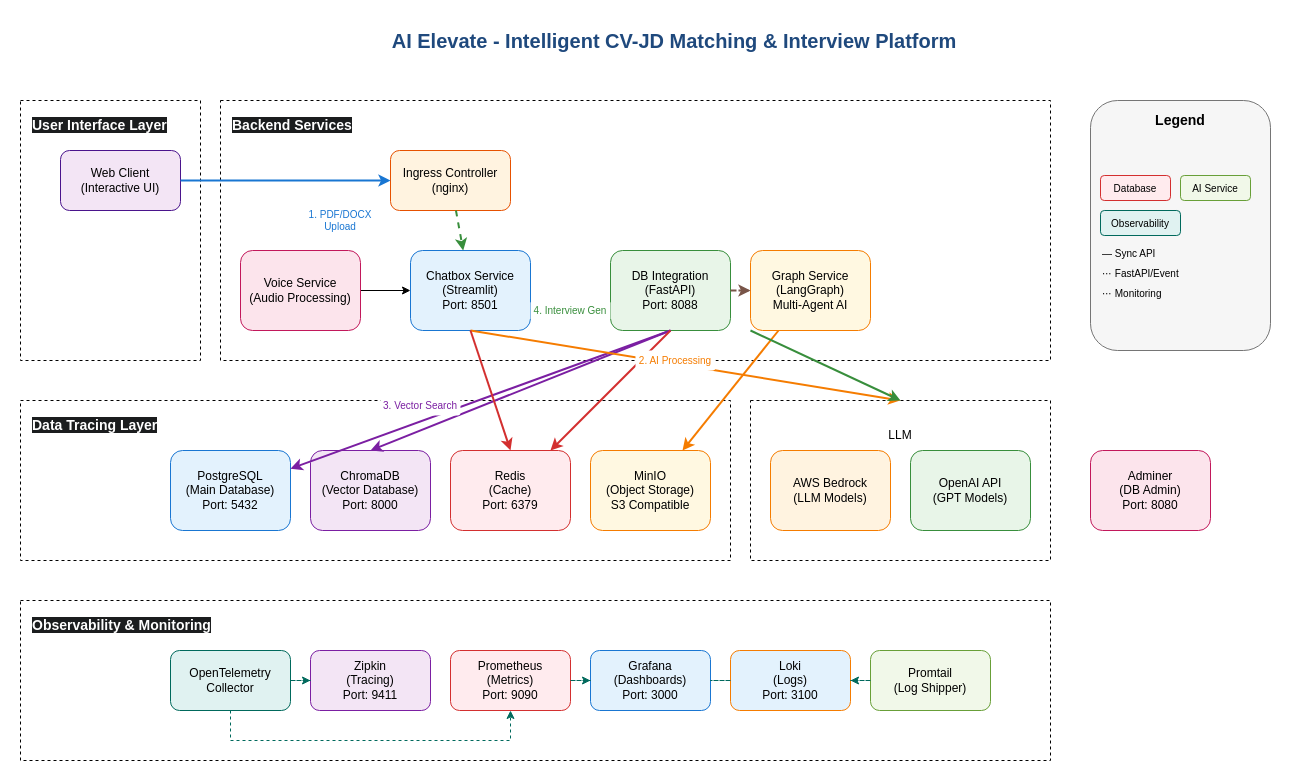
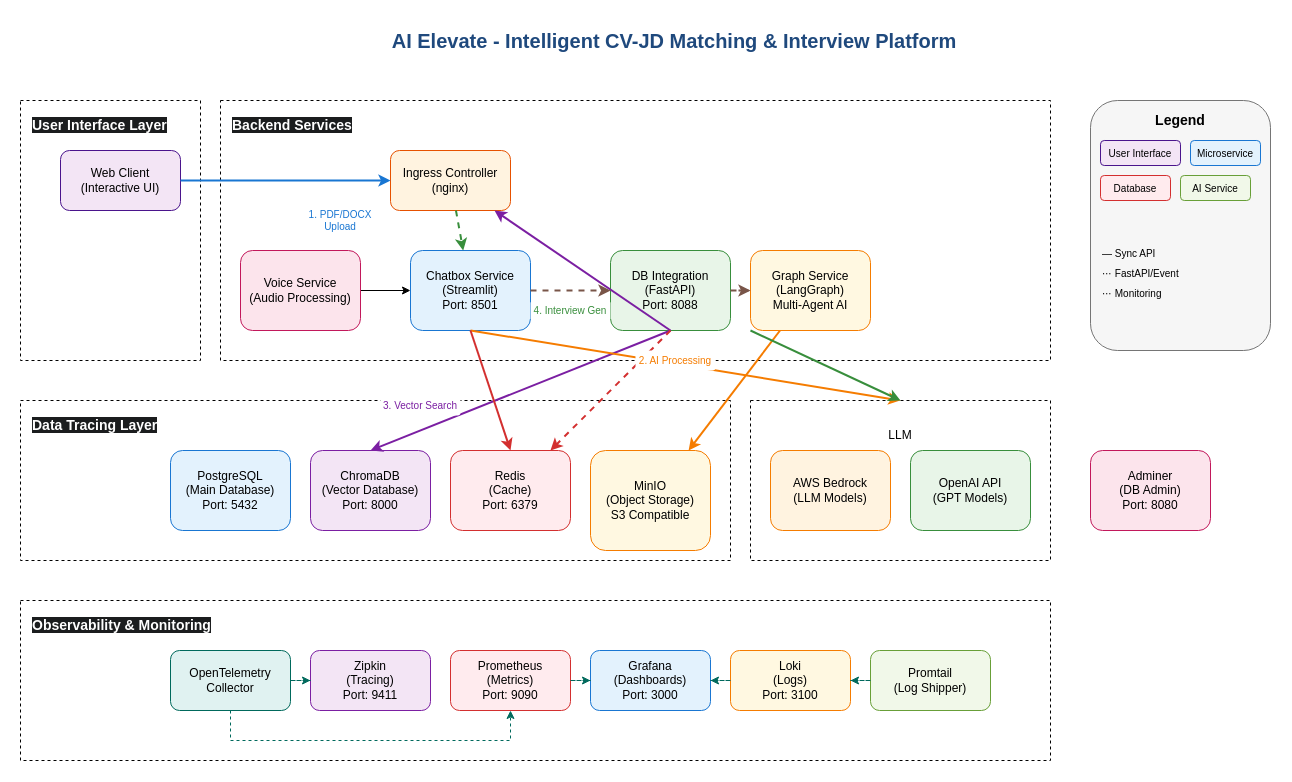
+ <mxCell id="45" value="User Interface" style="rounded=1;whiteSpace=wrap;html=1;fillColor=#f3e5f5;strokeColor=#4a148c;fontSize=10;" parent="1" vertex="1"><mxGeometry x="1100" y="140" width="80" height="25" as="geometry" /></mxCell>
+ <mxCell id="46" value="Microservice" style="rounded=1;whiteSpace=wrap;html=1;fillColor=#e3f2fd;strokeColor=#1976d2;fontSize=10;" parent="1" vertex="1"><mxGeometry x="1190" y="140" width="70" height="25" as="geometry" /></mxCell>
- <mxCell id="49" value="Observability" style="rounded=1;whiteSpace=wrap;html=1;fillColor=#e0f2f1;strokeColor=#00695c;fontSize=10;" parent="1" vertex="1"><mxGeometry x="1100" y="210" width="80" height="25" as="geometry" /></mxCell>
+ <mxCell id="36" style="edgeStyle=orthogonalEdgeStyle;rounded=0;orthogonalLoop=1;jettySize=auto;html=1;strokeWidth=2;strokeColor=#795548;dashed=1;" parent="1" source="10" target="11" edge="1"><mxGeometry relative="1" as="geometry" /></mxCell>
- <mxCell id="30" style="rounded=0;orthogonalLoop=1;jettySize=auto;html=1;strokeWidth=2;strokeColor=#7b1fa2;exitX=0.5;exitY=1;exitDx=0;exitDy=0;" parent="1" source="11" target="15" edge="1"><mxGeometry relative="1" as="geometry" /></mxCell>
+ <mxCell id="30" style="rounded=0;orthogonalLoop=1;jettySize=auto;html=1;strokeWidth=2;strokeColor=#7b1fa2;exitX=0.5;exitY=1;exitDx=0;exitDy=0;" parent="1" source="11" target="9" edge="1"><mxGeometry relative="1" as="geometry" /></mxCell>
- <mxCell id="33" style="rounded=0;orthogonalLoop=1;jettySize=auto;html=1;strokeWidth=2;strokeColor=#d32f2f;exitX=0.5;exitY=1;exitDx=0;exitDy=0;" parent="1" source="11" target="17" edge="1"><mxGeometry relative="1" as="geometry" /></mxCell>
+ <mxCell id="33" style="rounded=0;orthogonalLoop=1;jettySize=auto;html=1;strokeWidth=2;strokeColor=#d32f2f;exitX=0.5;exitY=1;exitDx=0;exitDy=0;dashed=1;" parent="1" source="11" target="17" edge="1"><mxGeometry relative="1" as="geometry" /></mxCell>
- <mxCell id="18" value="MinIO&#10;(Object Storage)&#10;S3 Compatible" style="rounded=1;whiteSpace=wrap;html=1;fillColor=#fff8e1;strokeColor=#f57c00;" parent="1" vertex="1"><mxGeometry x="590" y="450" width="120" height="80" as="geometry" /></mxCell>
+ <mxCell id="18" value="MinIO&#10;(Object Storage)&#10;S3 Compatible" style="rounded=1;whiteSpace=wrap;html=1;fillColor=#fff8e1;strokeColor=#f57c00;" parent="1" vertex="1"><mxGeometry x="590" y="450" width="120" height="100" as="geometry" /></mxCell>
- <mxCell id="41" style="edgeStyle=orthogonalEdgeStyle;rounded=0;orthogonalLoop=1;jettySize=auto;html=1;strokeWidth=1;strokeColor=#00695c;dashed=1;endArrow=none;" parent="1" source="25" target="24" edge="1"><mxGeometry relative="1" as="geometry" /></mxCell>
+ <mxCell id="41" style="edgeStyle=orthogonalEdgeStyle;rounded=0;orthogonalLoop=1;jettySize=auto;html=1;strokeWidth=1;strokeColor=#00695c;dashed=1;" parent="1" source="25" target="24" edge="1"><mxGeometry relative="1" as="geometry" /></mxCell>
- <mxCell id="25" value="Loki&#10;(Logs)&#10;Port: 3100" style="rounded=1;whiteSpace=wrap;html=1;fillColor=#e3f2fd;strokeColor=#f57c00;" parent="1" vertex="1"><mxGeometry x="730" y="650" width="120" height="60" as="geometry" /></mxCell>
+ <mxCell id="25" value="Loki&#10;(Logs)&#10;Port: 3100" style="rounded=1;whiteSpace=wrap;html=1;fillColor=#fff8e1;strokeColor=#f57c00;" parent="1" vertex="1"><mxGeometry x="730" y="650" width="120" height="60" as="geometry" /></mxCell>
